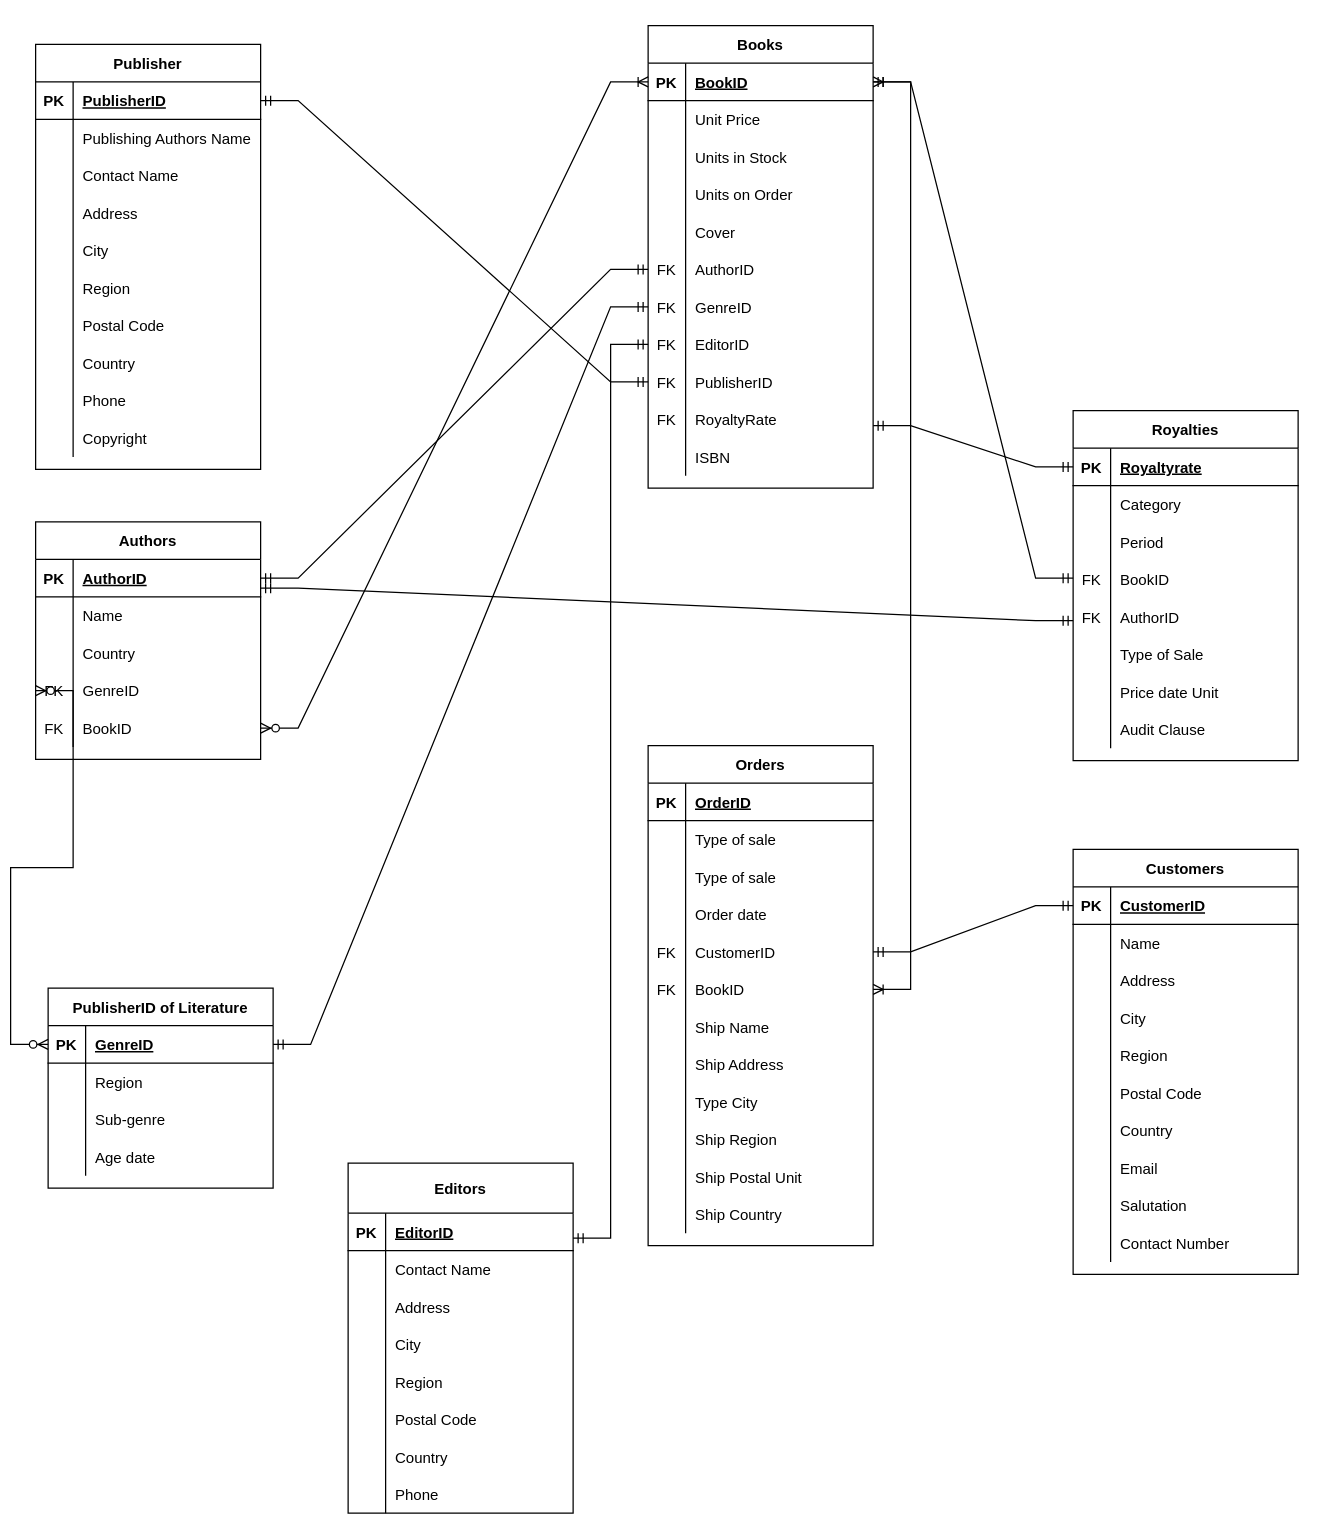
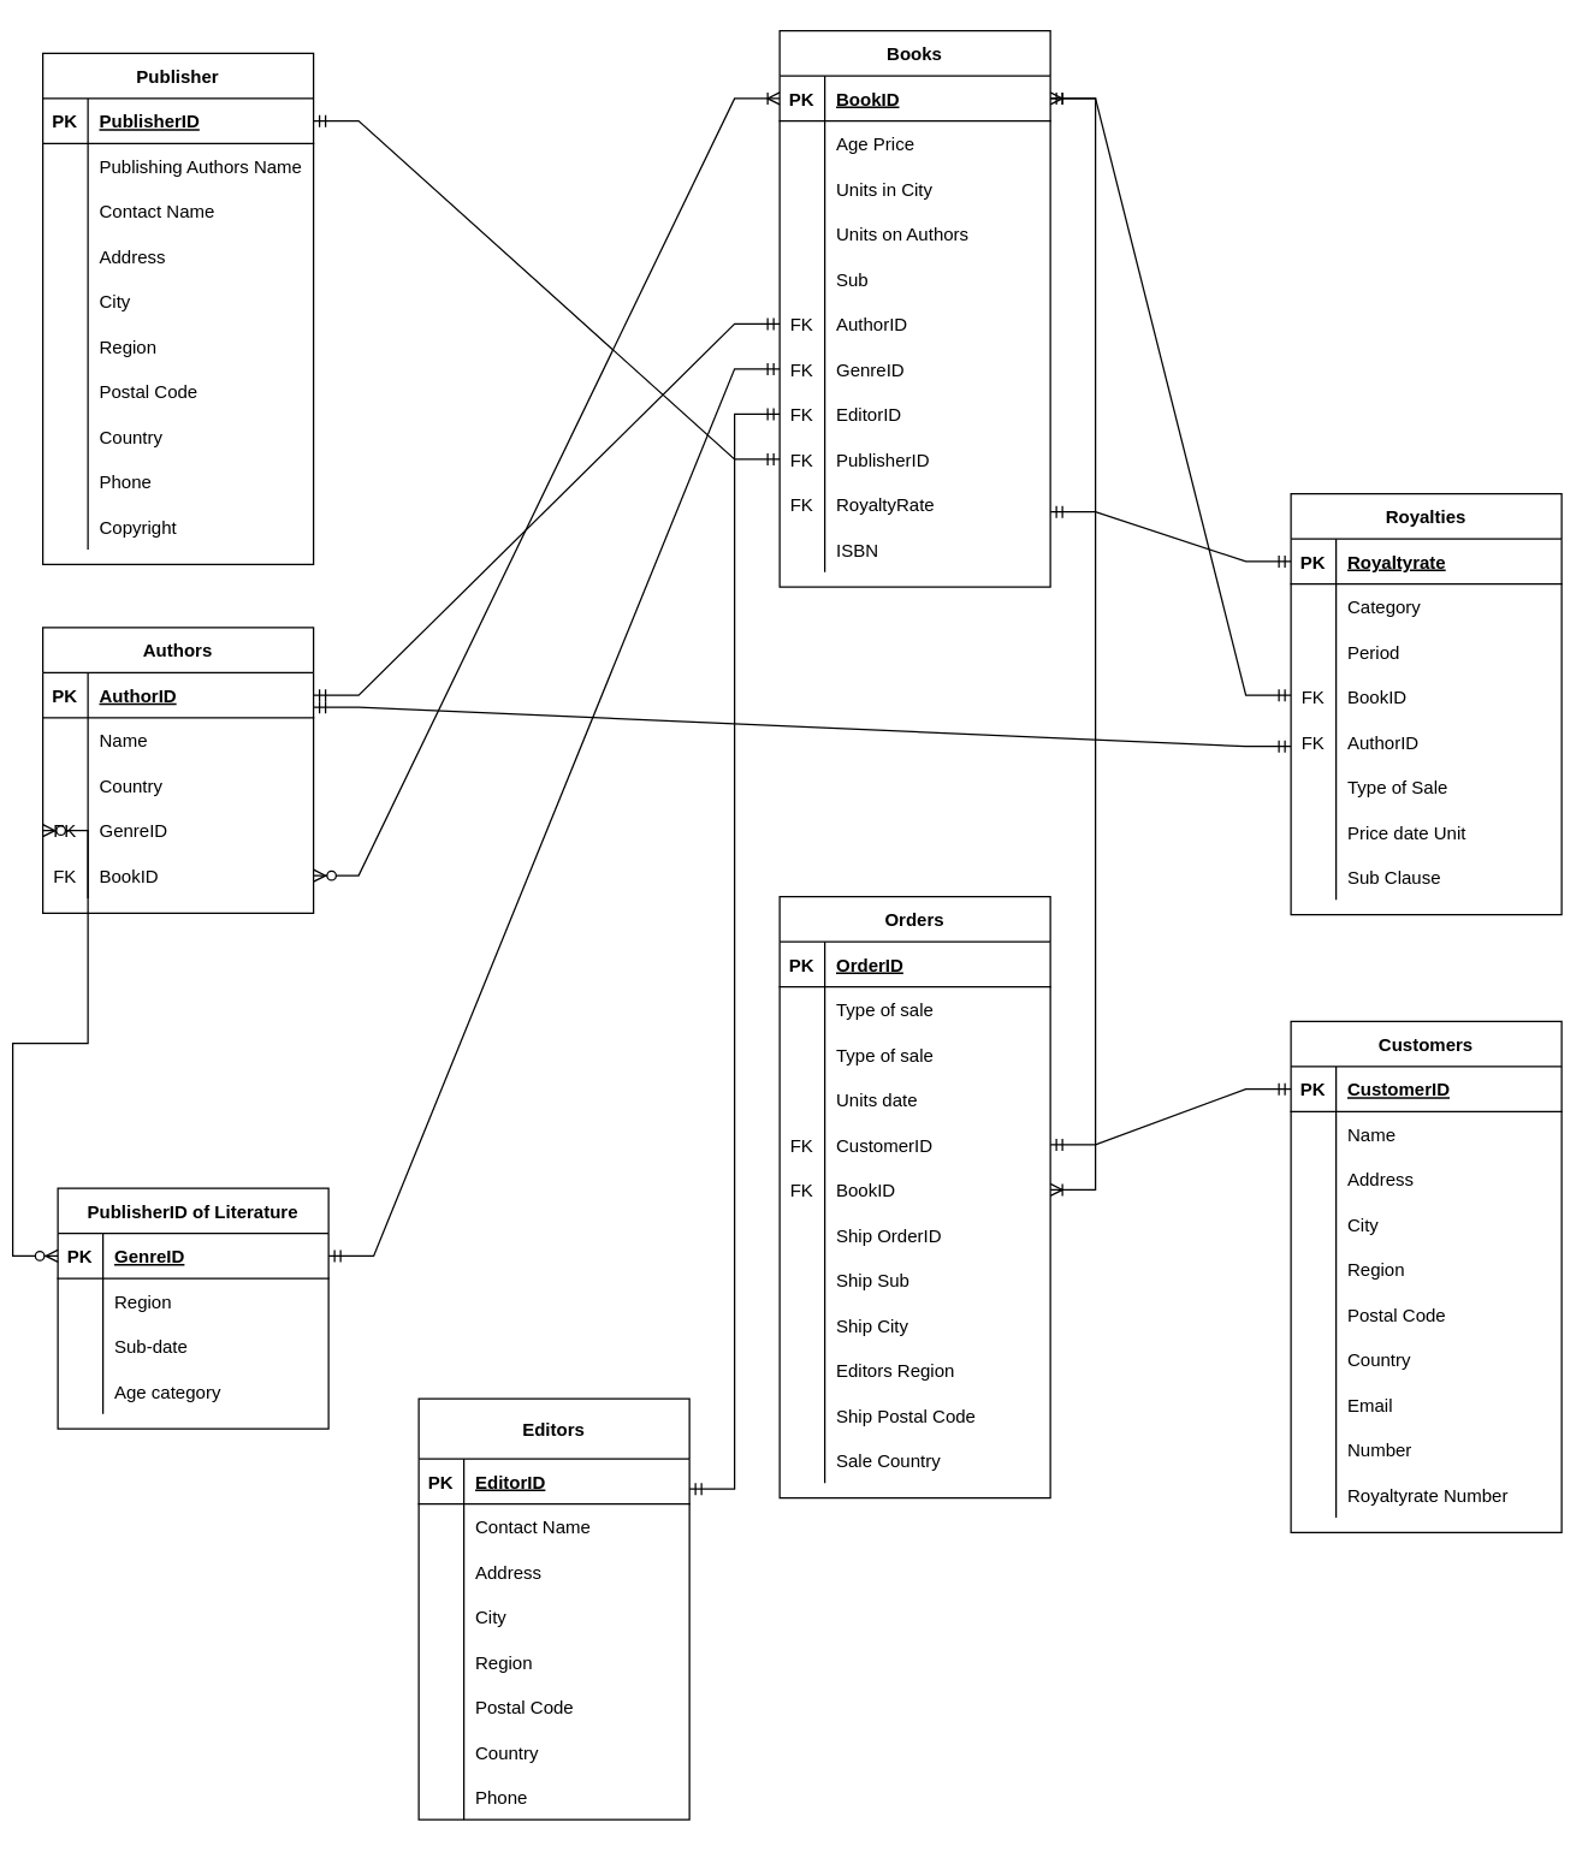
- <mxCell id="39" value="Unit Price" style="shape=partialRectangle;connectable=0;fillColor=none;top=0;left=0;bottom=0;right=0;align=left;spacingLeft=6;overflow=hidden;" parent="37" vertex="1"><mxGeometry x="30" width="150" height="30" as="geometry"><mxRectangle width="150" height="30" as="alternateBounds" /></mxGeometry></mxCell>
+ <mxCell id="39" value="Age Price" style="shape=partialRectangle;connectable=0;fillColor=none;top=0;left=0;bottom=0;right=0;align=left;spacingLeft=6;overflow=hidden;" parent="37" vertex="1"><mxGeometry x="30" width="150" height="30" as="geometry"><mxRectangle width="150" height="30" as="alternateBounds" /></mxGeometry></mxCell>
- <mxCell id="42" value="Units in Stock" style="shape=partialRectangle;connectable=0;fillColor=none;top=0;left=0;bottom=0;right=0;align=left;spacingLeft=6;overflow=hidden;" parent="40" vertex="1"><mxGeometry x="30" width="150" height="30" as="geometry"><mxRectangle width="150" height="30" as="alternateBounds" /></mxGeometry></mxCell>
+ <mxCell id="42" value="Units in City" style="shape=partialRectangle;connectable=0;fillColor=none;top=0;left=0;bottom=0;right=0;align=left;spacingLeft=6;overflow=hidden;" parent="40" vertex="1"><mxGeometry x="30" width="150" height="30" as="geometry"><mxRectangle width="150" height="30" as="alternateBounds" /></mxGeometry></mxCell>
- <mxCell id="45" value="Units on Order" style="shape=partialRectangle;connectable=0;fillColor=none;top=0;left=0;bottom=0;right=0;align=left;spacingLeft=6;overflow=hidden;" parent="43" vertex="1"><mxGeometry x="30" width="150" height="30" as="geometry"><mxRectangle width="150" height="30" as="alternateBounds" /></mxGeometry></mxCell>
+ <mxCell id="45" value="Units on Authors" style="shape=partialRectangle;connectable=0;fillColor=none;top=0;left=0;bottom=0;right=0;align=left;spacingLeft=6;overflow=hidden;" parent="43" vertex="1"><mxGeometry x="30" width="150" height="30" as="geometry"><mxRectangle width="150" height="30" as="alternateBounds" /></mxGeometry></mxCell>
- <mxCell id="48" value="Cover" style="shape=partialRectangle;connectable=0;fillColor=none;top=0;left=0;bottom=0;right=0;align=left;spacingLeft=6;overflow=hidden;" parent="46" vertex="1"><mxGeometry x="30" width="150" height="30" as="geometry"><mxRectangle width="150" height="30" as="alternateBounds" /></mxGeometry></mxCell>
+ <mxCell id="48" value="Sub" style="shape=partialRectangle;connectable=0;fillColor=none;top=0;left=0;bottom=0;right=0;align=left;spacingLeft=6;overflow=hidden;" parent="46" vertex="1"><mxGeometry x="30" width="150" height="30" as="geometry"><mxRectangle width="150" height="30" as="alternateBounds" /></mxGeometry></mxCell>
- <mxCell id="213" value="Audit Clause" style="shape=partialRectangle;connectable=0;fillColor=none;top=0;left=0;bottom=0;right=0;align=left;spacingLeft=6;overflow=hidden;" parent="211" vertex="1"><mxGeometry x="30" width="150" height="30" as="geometry"><mxRectangle width="150" height="30" as="alternateBounds" /></mxGeometry></mxCell>
+ <mxCell id="213" value="Sub Clause" style="shape=partialRectangle;connectable=0;fillColor=none;top=0;left=0;bottom=0;right=0;align=left;spacingLeft=6;overflow=hidden;" parent="211" vertex="1"><mxGeometry x="30" width="150" height="30" as="geometry"><mxRectangle width="150" height="30" as="alternateBounds" /></mxGeometry></mxCell>
- <mxCell id="126" value="Order date" style="shape=partialRectangle;connectable=0;fillColor=none;top=0;left=0;bottom=0;right=0;align=left;spacingLeft=6;overflow=hidden;" parent="124" vertex="1"><mxGeometry x="30" width="150" height="30" as="geometry"><mxRectangle width="150" height="30" as="alternateBounds" /></mxGeometry></mxCell>
+ <mxCell id="126" value="Units date" style="shape=partialRectangle;connectable=0;fillColor=none;top=0;left=0;bottom=0;right=0;align=left;spacingLeft=6;overflow=hidden;" parent="124" vertex="1"><mxGeometry x="30" width="150" height="30" as="geometry"><mxRectangle width="150" height="30" as="alternateBounds" /></mxGeometry></mxCell>
- <mxCell id="135" value="Ship Name" style="shape=partialRectangle;connectable=0;fillColor=none;top=0;left=0;bottom=0;right=0;align=left;spacingLeft=6;overflow=hidden;" parent="133" vertex="1"><mxGeometry x="30" width="150" height="30" as="geometry"><mxRectangle width="150" height="30" as="alternateBounds" /></mxGeometry></mxCell>
+ <mxCell id="135" value="Ship OrderID" style="shape=partialRectangle;connectable=0;fillColor=none;top=0;left=0;bottom=0;right=0;align=left;spacingLeft=6;overflow=hidden;" parent="133" vertex="1"><mxGeometry x="30" width="150" height="30" as="geometry"><mxRectangle width="150" height="30" as="alternateBounds" /></mxGeometry></mxCell>
- <mxCell id="138" value="Ship Address" style="shape=partialRectangle;connectable=0;fillColor=none;top=0;left=0;bottom=0;right=0;align=left;spacingLeft=6;overflow=hidden;" parent="136" vertex="1"><mxGeometry x="30" width="150" height="30" as="geometry"><mxRectangle width="150" height="30" as="alternateBounds" /></mxGeometry></mxCell>
+ <mxCell id="138" value="Ship Sub" style="shape=partialRectangle;connectable=0;fillColor=none;top=0;left=0;bottom=0;right=0;align=left;spacingLeft=6;overflow=hidden;" parent="136" vertex="1"><mxGeometry x="30" width="150" height="30" as="geometry"><mxRectangle width="150" height="30" as="alternateBounds" /></mxGeometry></mxCell>
- <mxCell id="141" value="Type City" style="shape=partialRectangle;connectable=0;fillColor=none;top=0;left=0;bottom=0;right=0;align=left;spacingLeft=6;overflow=hidden;" parent="139" vertex="1"><mxGeometry x="30" width="150" height="30" as="geometry"><mxRectangle width="150" height="30" as="alternateBounds" /></mxGeometry></mxCell>
+ <mxCell id="141" value="Ship City" style="shape=partialRectangle;connectable=0;fillColor=none;top=0;left=0;bottom=0;right=0;align=left;spacingLeft=6;overflow=hidden;" parent="139" vertex="1"><mxGeometry x="30" width="150" height="30" as="geometry"><mxRectangle width="150" height="30" as="alternateBounds" /></mxGeometry></mxCell>
- <mxCell id="160" value="Sub-genre" style="shape=partialRectangle;connectable=0;fillColor=none;top=0;left=0;bottom=0;right=0;align=left;spacingLeft=6;overflow=hidden;" parent="158" vertex="1"><mxGeometry x="30" width="150" height="30" as="geometry"><mxRectangle width="150" height="30" as="alternateBounds" /></mxGeometry></mxCell>
+ <mxCell id="160" value="Sub-date" style="shape=partialRectangle;connectable=0;fillColor=none;top=0;left=0;bottom=0;right=0;align=left;spacingLeft=6;overflow=hidden;" parent="158" vertex="1"><mxGeometry x="30" width="150" height="30" as="geometry"><mxRectangle width="150" height="30" as="alternateBounds" /></mxGeometry></mxCell>
- <mxCell id="144" value="Ship Region" style="shape=partialRectangle;connectable=0;fillColor=none;top=0;left=0;bottom=0;right=0;align=left;spacingLeft=6;overflow=hidden;" parent="142" vertex="1"><mxGeometry x="30" width="150" height="30" as="geometry"><mxRectangle width="150" height="30" as="alternateBounds" /></mxGeometry></mxCell>
+ <mxCell id="144" value="Editors Region" style="shape=partialRectangle;connectable=0;fillColor=none;top=0;left=0;bottom=0;right=0;align=left;spacingLeft=6;overflow=hidden;" parent="142" vertex="1"><mxGeometry x="30" width="150" height="30" as="geometry"><mxRectangle width="150" height="30" as="alternateBounds" /></mxGeometry></mxCell>
- <mxCell id="163" value="Age date" style="shape=partialRectangle;connectable=0;fillColor=none;top=0;left=0;bottom=0;right=0;align=left;spacingLeft=6;overflow=hidden;" parent="161" vertex="1"><mxGeometry x="30" width="150" height="30" as="geometry"><mxRectangle width="150" height="30" as="alternateBounds" /></mxGeometry></mxCell>
+ <mxCell id="163" value="Age category" style="shape=partialRectangle;connectable=0;fillColor=none;top=0;left=0;bottom=0;right=0;align=left;spacingLeft=6;overflow=hidden;" parent="161" vertex="1"><mxGeometry x="30" width="150" height="30" as="geometry"><mxRectangle width="150" height="30" as="alternateBounds" /></mxGeometry></mxCell>
- <mxCell id="147" value="Ship Postal Unit" style="shape=partialRectangle;connectable=0;fillColor=none;top=0;left=0;bottom=0;right=0;align=left;spacingLeft=6;overflow=hidden;" parent="145" vertex="1"><mxGeometry x="30" width="150" height="30" as="geometry"><mxRectangle width="150" height="30" as="alternateBounds" /></mxGeometry></mxCell>
+ <mxCell id="147" value="Ship Postal Code" style="shape=partialRectangle;connectable=0;fillColor=none;top=0;left=0;bottom=0;right=0;align=left;spacingLeft=6;overflow=hidden;" parent="145" vertex="1"><mxGeometry x="30" width="150" height="30" as="geometry"><mxRectangle width="150" height="30" as="alternateBounds" /></mxGeometry></mxCell>
- <mxCell id="29" value="Salutation" style="shape=partialRectangle;connectable=0;fillColor=none;top=0;left=0;bottom=0;right=0;align=left;spacingLeft=6;overflow=hidden;" parent="27" vertex="1"><mxGeometry x="30" width="150" height="30" as="geometry"><mxRectangle width="150" height="30" as="alternateBounds" /></mxGeometry></mxCell>
+ <mxCell id="29" value="Number" style="shape=partialRectangle;connectable=0;fillColor=none;top=0;left=0;bottom=0;right=0;align=left;spacingLeft=6;overflow=hidden;" parent="27" vertex="1"><mxGeometry x="30" width="150" height="30" as="geometry"><mxRectangle width="150" height="30" as="alternateBounds" /></mxGeometry></mxCell>
- <mxCell id="150" value="Ship Country" style="shape=partialRectangle;connectable=0;fillColor=none;top=0;left=0;bottom=0;right=0;align=left;spacingLeft=6;overflow=hidden;" parent="148" vertex="1"><mxGeometry x="30" width="150" height="30" as="geometry"><mxRectangle width="150" height="30" as="alternateBounds" /></mxGeometry></mxCell>
+ <mxCell id="150" value="Sale Country" style="shape=partialRectangle;connectable=0;fillColor=none;top=0;left=0;bottom=0;right=0;align=left;spacingLeft=6;overflow=hidden;" parent="148" vertex="1"><mxGeometry x="30" width="150" height="30" as="geometry"><mxRectangle width="150" height="30" as="alternateBounds" /></mxGeometry></mxCell>
- <mxCell id="32" value="Contact Number" style="shape=partialRectangle;connectable=0;fillColor=none;top=0;left=0;bottom=0;right=0;align=left;spacingLeft=6;overflow=hidden;" parent="30" vertex="1"><mxGeometry x="30" width="150" height="30" as="geometry"><mxRectangle width="150" height="30" as="alternateBounds" /></mxGeometry></mxCell>
+ <mxCell id="32" value="Royaltyrate Number" style="shape=partialRectangle;connectable=0;fillColor=none;top=0;left=0;bottom=0;right=0;align=left;spacingLeft=6;overflow=hidden;" parent="30" vertex="1"><mxGeometry x="30" width="150" height="30" as="geometry"><mxRectangle width="150" height="30" as="alternateBounds" /></mxGeometry></mxCell>
